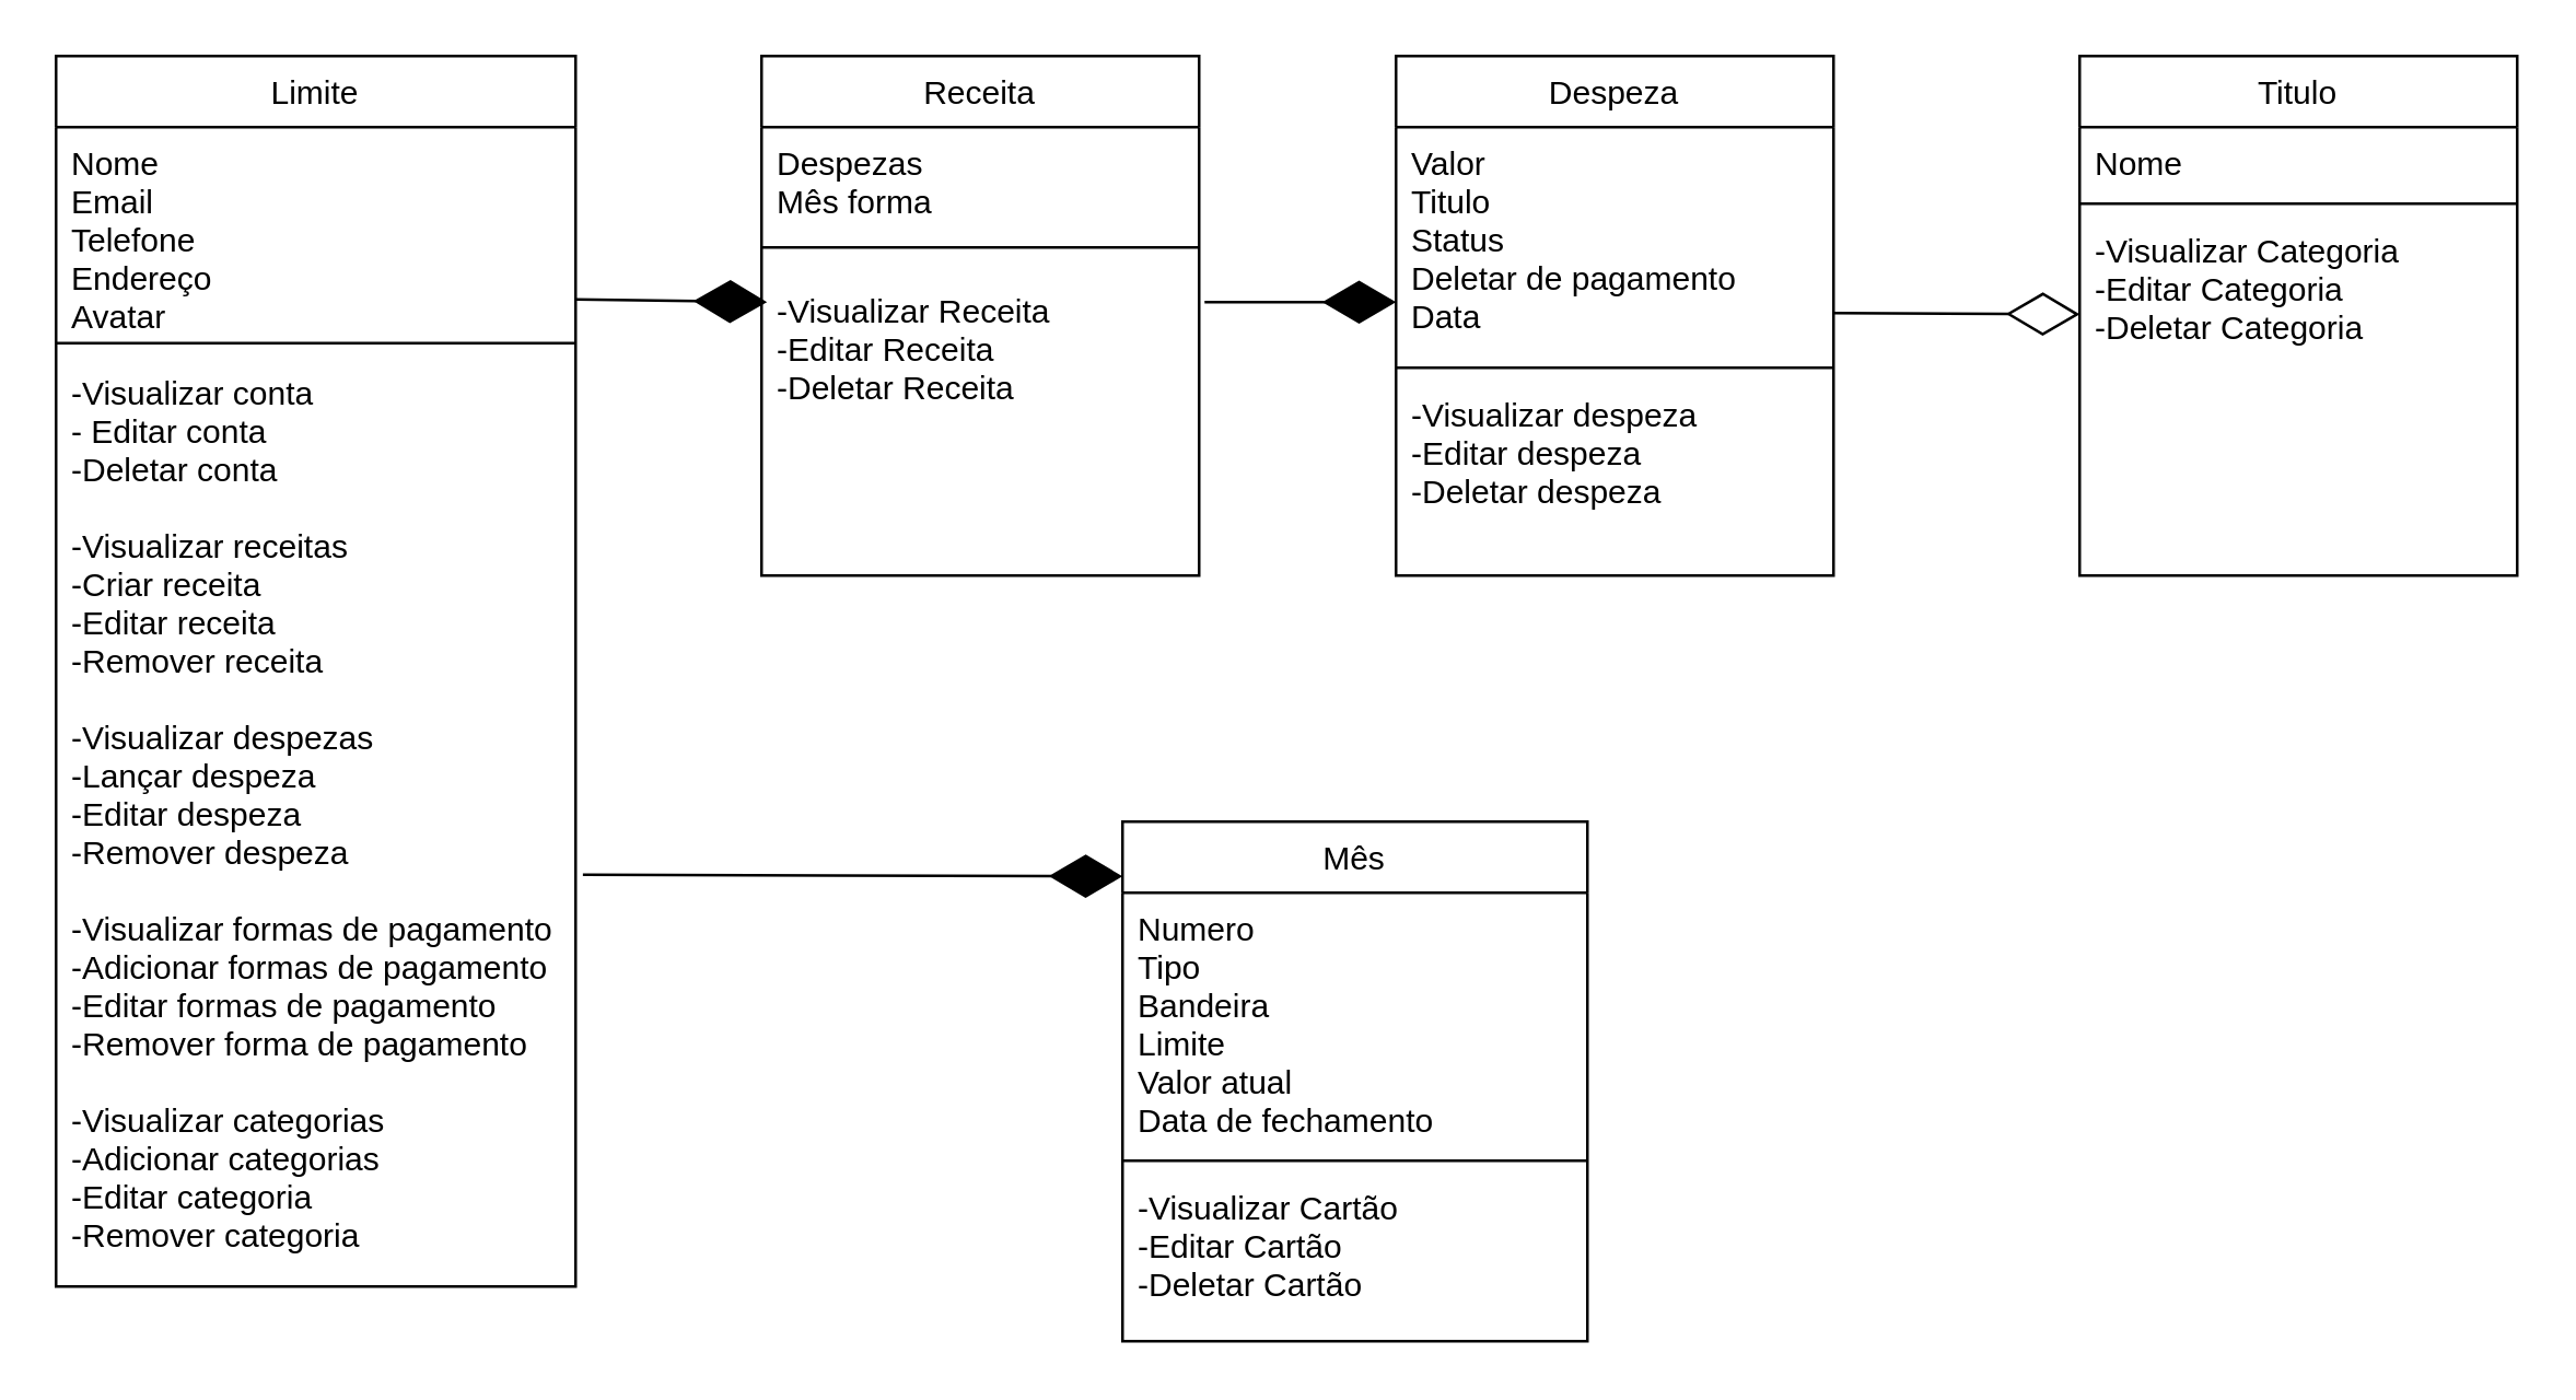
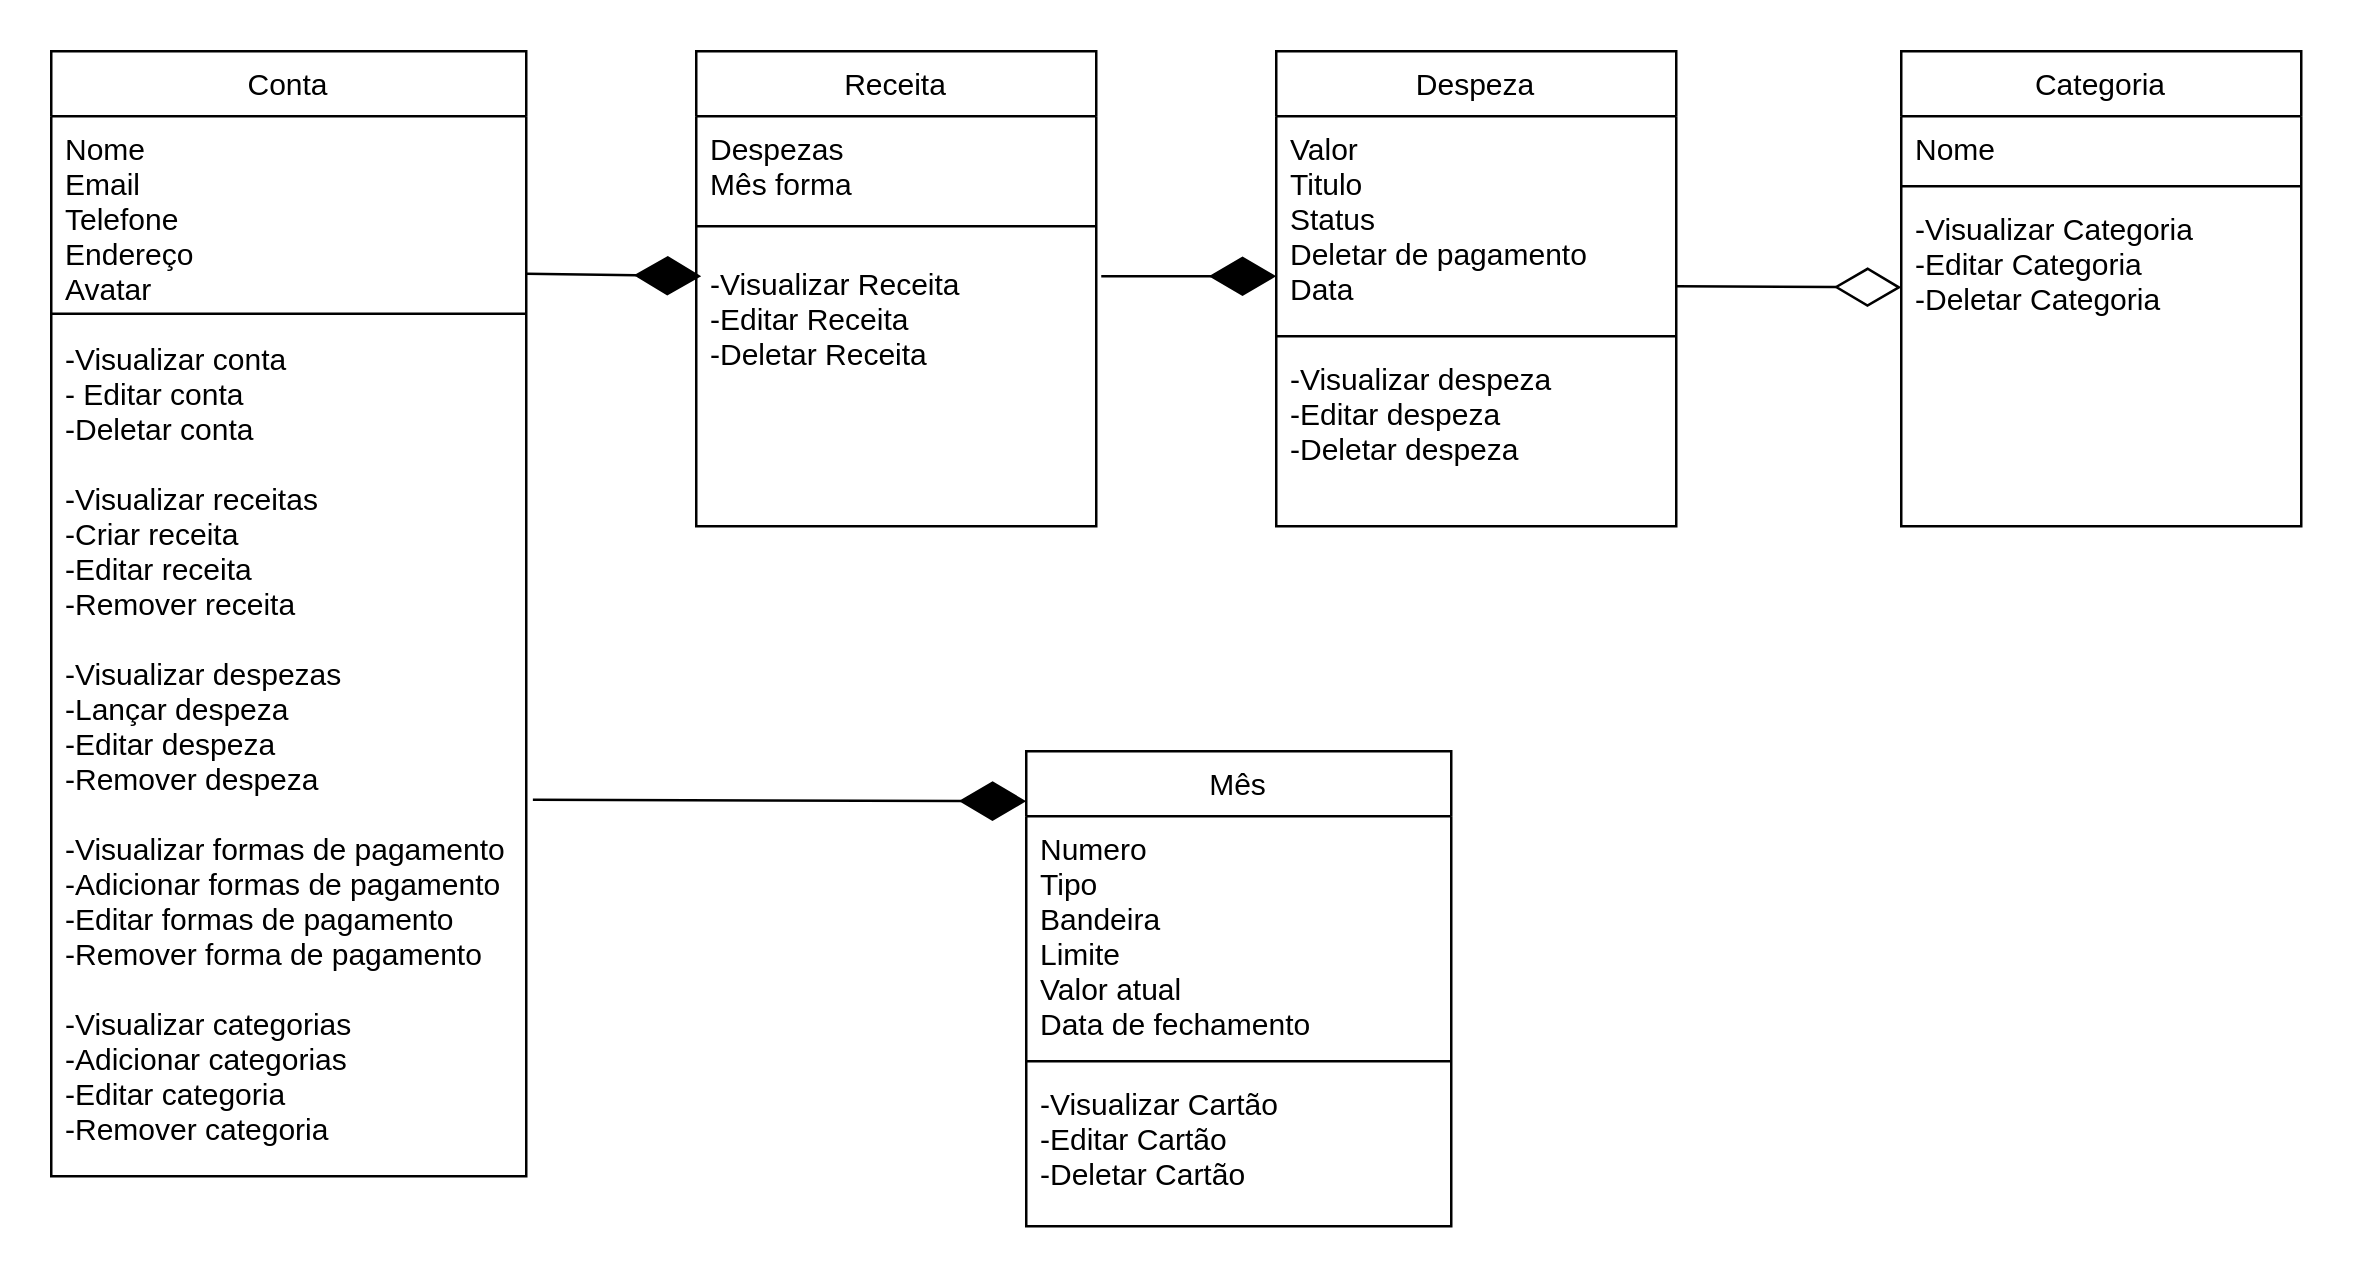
- <mxCell id="2" value="Limite" style="swimlane;fontStyle=0;align=center;verticalAlign=top;childLayout=stackLayout;horizontal=1;startSize=26;horizontalStack=0;resizeParent=1;resizeLast=0;collapsible=1;marginBottom=0;rounded=0;shadow=0;strokeWidth=1;" vertex="1" parent="1"><mxGeometry x="20" y="20" width="190" height="450" as="geometry"><mxRectangle x="340" y="380" width="170" height="26" as="alternateBounds" /></mxGeometry></mxCell>
+ <mxCell id="2" value="Conta" style="swimlane;fontStyle=0;align=center;verticalAlign=top;childLayout=stackLayout;horizontal=1;startSize=26;horizontalStack=0;resizeParent=1;resizeLast=0;collapsible=1;marginBottom=0;rounded=0;shadow=0;strokeWidth=1;" vertex="1" parent="1"><mxGeometry x="20" y="20" width="190" height="450" as="geometry"><mxRectangle x="340" y="380" width="170" height="26" as="alternateBounds" /></mxGeometry></mxCell>
- <mxCell id="15" value="Titulo" style="swimlane;fontStyle=0;align=center;verticalAlign=top;childLayout=stackLayout;horizontal=1;startSize=26;horizontalStack=0;resizeParent=1;resizeLast=0;collapsible=1;marginBottom=0;rounded=0;shadow=0;strokeWidth=1;" vertex="1" parent="1"><mxGeometry x="760" y="20" width="160" height="190" as="geometry"><mxRectangle x="340" y="380" width="170" height="26" as="alternateBounds" /></mxGeometry></mxCell>
+ <mxCell id="15" value="Categoria" style="swimlane;fontStyle=0;align=center;verticalAlign=top;childLayout=stackLayout;horizontal=1;startSize=26;horizontalStack=0;resizeParent=1;resizeLast=0;collapsible=1;marginBottom=0;rounded=0;shadow=0;strokeWidth=1;" vertex="1" parent="1"><mxGeometry x="760" y="20" width="160" height="190" as="geometry"><mxRectangle x="340" y="380" width="170" height="26" as="alternateBounds" /></mxGeometry></mxCell>
